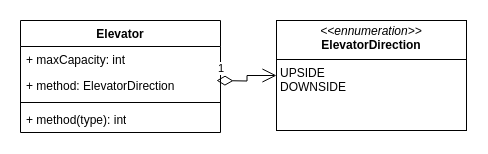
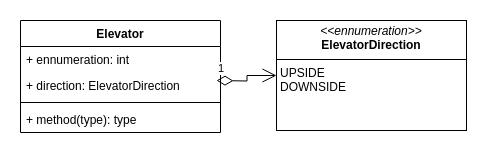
- <mxCell id="3" value="+ maxCapacity: int" style="text;strokeColor=none;fillColor=none;align=left;verticalAlign=top;spacingLeft=4;spacingRight=4;overflow=hidden;rotatable=0;points=[[0,0.5],[1,0.5]];portConstraint=eastwest;whiteSpace=wrap;html=1;" vertex="1" parent="2"><mxGeometry y="26" width="200" height="26" as="geometry" /></mxCell>
+ <mxCell id="3" value="+ ennumeration: int" style="text;strokeColor=none;fillColor=none;align=left;verticalAlign=top;spacingLeft=4;spacingRight=4;overflow=hidden;rotatable=0;points=[[0,0.5],[1,0.5]];portConstraint=eastwest;whiteSpace=wrap;html=1;" vertex="1" parent="2"><mxGeometry y="26" width="200" height="26" as="geometry" /></mxCell>
- <mxCell id="4" value="+ method: ElevatorDirection" style="text;strokeColor=none;fillColor=none;align=left;verticalAlign=top;spacingLeft=4;spacingRight=4;overflow=hidden;rotatable=0;points=[[0,0.5],[1,0.5]];portConstraint=eastwest;whiteSpace=wrap;html=1;" vertex="1" parent="2"><mxGeometry y="52" width="200" height="26" as="geometry" /></mxCell>
+ <mxCell id="4" value="+ direction: ElevatorDirection" style="text;strokeColor=none;fillColor=none;align=left;verticalAlign=top;spacingLeft=4;spacingRight=4;overflow=hidden;rotatable=0;points=[[0,0.5],[1,0.5]];portConstraint=eastwest;whiteSpace=wrap;html=1;" vertex="1" parent="2"><mxGeometry y="52" width="200" height="26" as="geometry" /></mxCell>
- <mxCell id="6" value="+ method(type): int" style="text;strokeColor=none;fillColor=none;align=left;verticalAlign=top;spacingLeft=4;spacingRight=4;overflow=hidden;rotatable=0;points=[[0,0.5],[1,0.5]];portConstraint=eastwest;whiteSpace=wrap;html=1;" vertex="1" parent="2"><mxGeometry y="86" width="200" height="26" as="geometry" /></mxCell>
+ <mxCell id="6" value="+ method(type): type" style="text;strokeColor=none;fillColor=none;align=left;verticalAlign=top;spacingLeft=4;spacingRight=4;overflow=hidden;rotatable=0;points=[[0,0.5],[1,0.5]];portConstraint=eastwest;whiteSpace=wrap;html=1;" vertex="1" parent="2"><mxGeometry y="86" width="200" height="26" as="geometry" /></mxCell>
